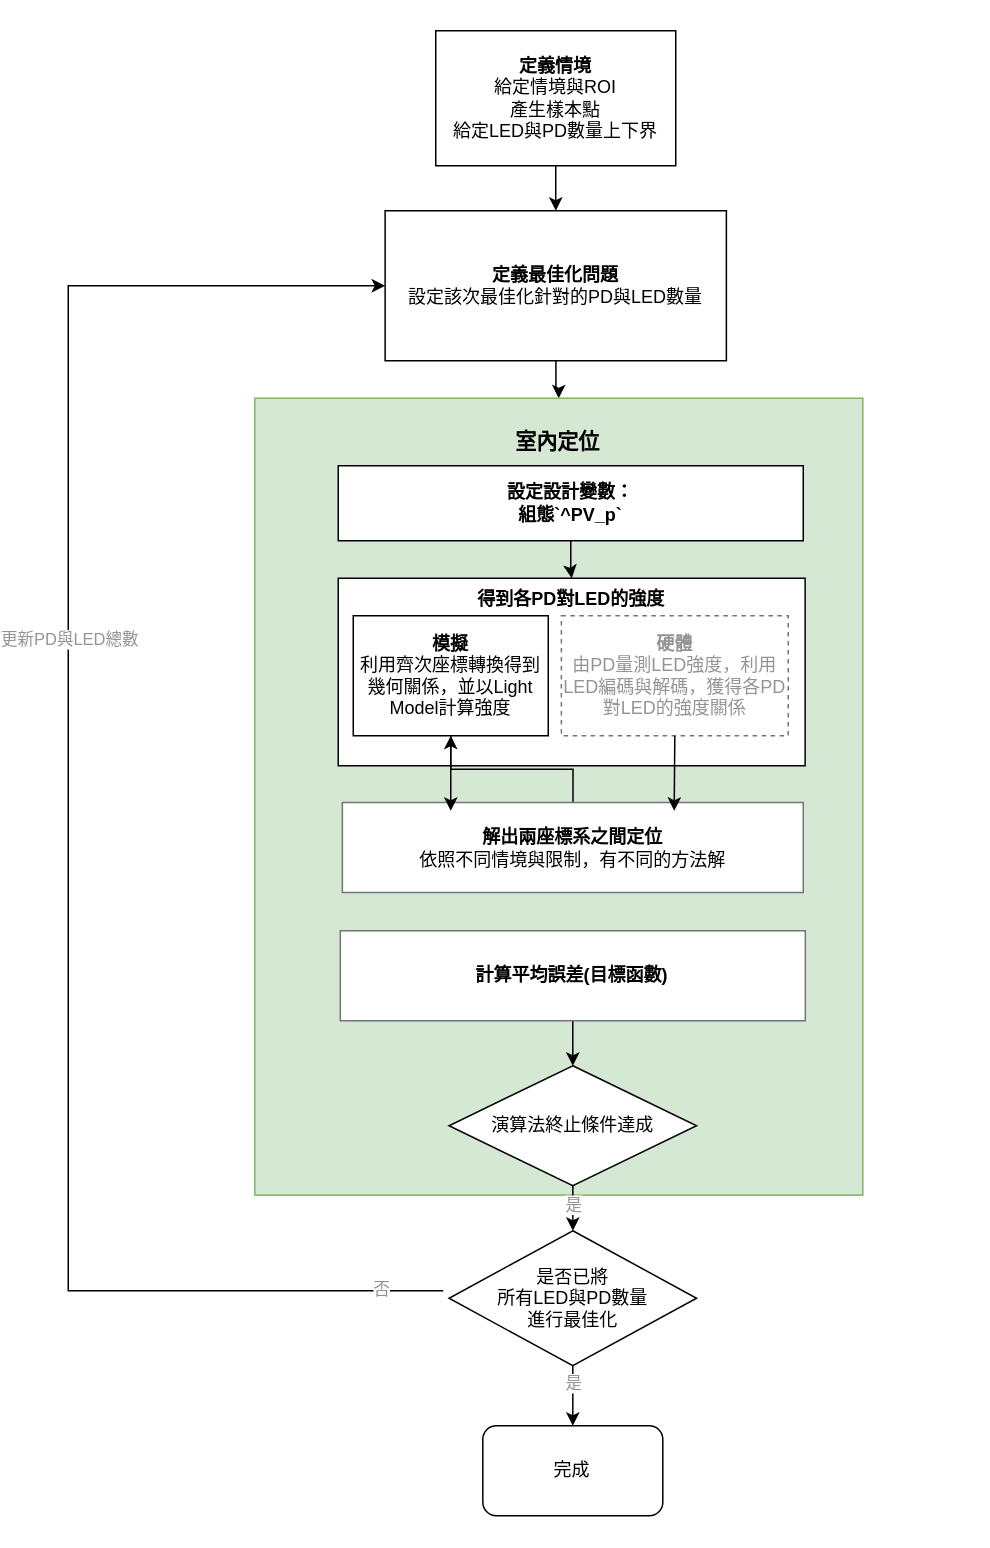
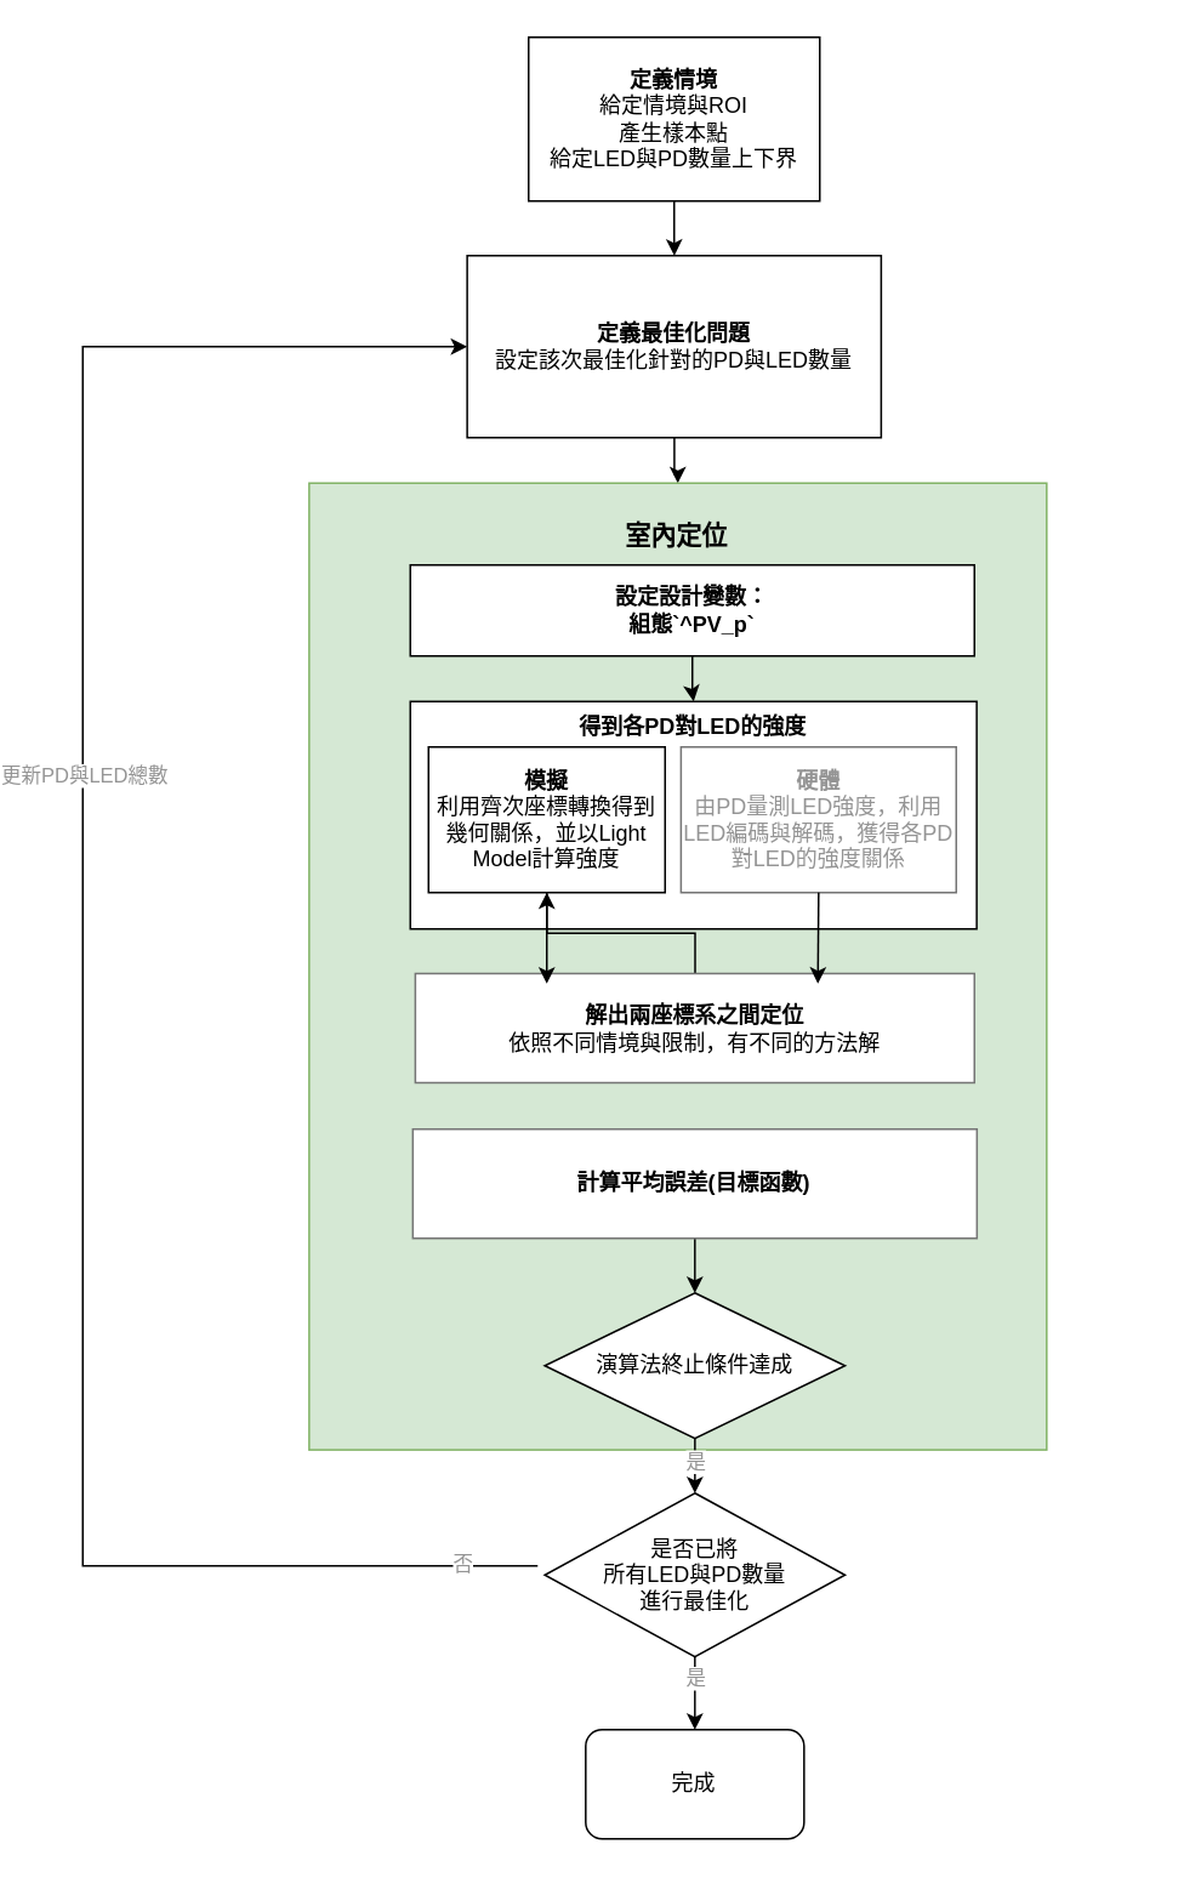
- <mxCell id="18" value="&lt;b&gt;硬體&lt;/b&gt;&lt;br&gt;由PD量測LED強度，利用LED編碼與解碼，獲得各PD對LED的強度關係" style="whiteSpace=wrap;html=1;rounded=0;fillColor=#FFFFFF;strokeColor=#757575;fontColor=#949494;dashed=1;" parent="1" vertex="1"><mxGeometry x="348.75" y="410" width="151.25" height="80" as="geometry" /></mxCell>
+ <mxCell id="18" value="&lt;b&gt;硬體&lt;/b&gt;&lt;br&gt;由PD量測LED強度，利用LED編碼與解碼，獲得各PD對LED的強度關係" style="whiteSpace=wrap;html=1;rounded=0;fillColor=#FFFFFF;strokeColor=#757575;fontColor=#949494;" parent="1" vertex="1"><mxGeometry x="348.75" y="410" width="151.25" height="80" as="geometry" /></mxCell>
